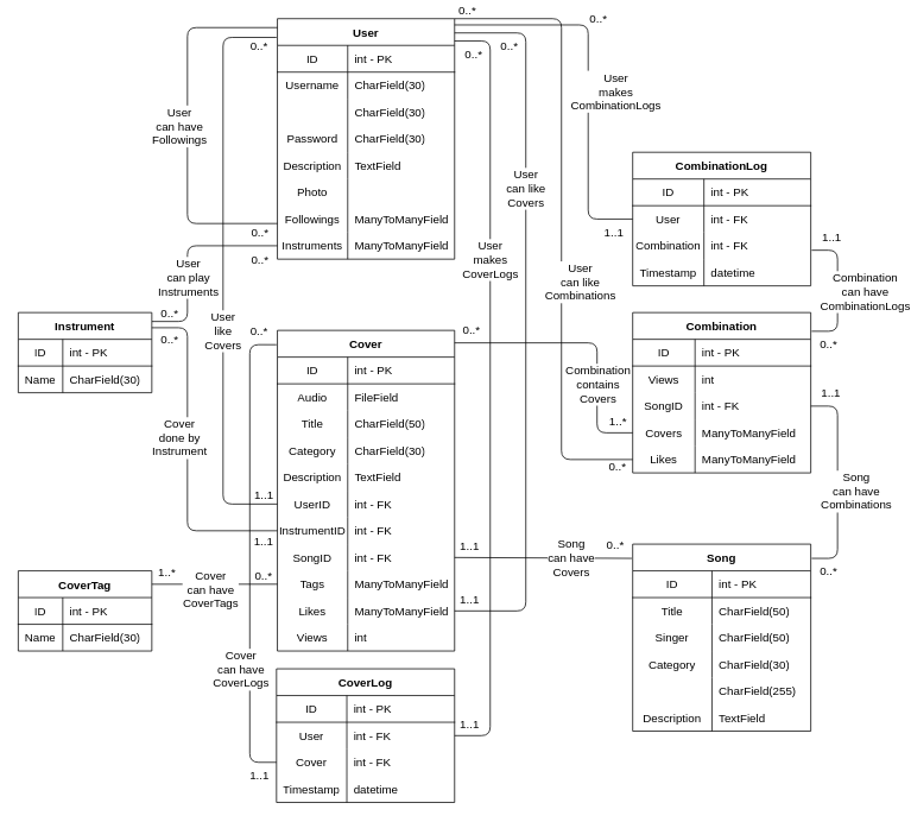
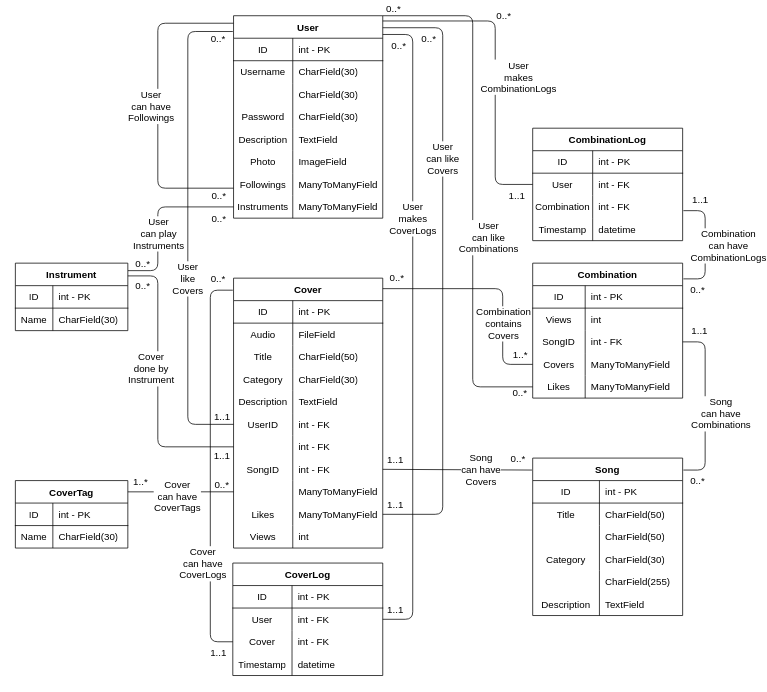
+ <mxCell id="19" value="ImageField" style="shape=partialRectangle;html=1;whiteSpace=wrap;connectable=0;fillColor=none;top=0;left=0;bottom=0;right=0;align=left;spacingLeft=6;overflow=hidden;fontFamily=Helvetica;labelBackgroundColor=none;labelBorderColor=none;fontSize=13;" parent="17" vertex="1"><mxGeometry x="79" width="120" height="30" as="geometry" /></mxCell>
- <mxCell id="57" value="InstrumentID" style="shape=partialRectangle;html=1;whiteSpace=wrap;connectable=0;fillColor=none;top=0;left=0;bottom=0;right=0;overflow=hidden;fontFamily=Helvetica;labelBackgroundColor=none;labelBorderColor=none;fontSize=13;" parent="56" vertex="1"><mxGeometry width="79" height="30" as="geometry" /></mxCell>
- <mxCell id="63" value="Tags" style="shape=partialRectangle;html=1;whiteSpace=wrap;connectable=0;fillColor=none;top=0;left=0;bottom=0;right=0;overflow=hidden;fontFamily=Helvetica;labelBackgroundColor=none;labelBorderColor=none;fontSize=13;" parent="62" vertex="1"><mxGeometry width="79" height="30" as="geometry" /></mxCell>
- <mxCell id="114" value="Singer" style="shape=partialRectangle;html=1;whiteSpace=wrap;connectable=0;fillColor=none;top=0;left=0;bottom=0;right=0;overflow=hidden;fontFamily=Helvetica;labelBackgroundColor=none;labelBorderColor=none;fontSize=13;" parent="113" vertex="1"><mxGeometry width="89" height="30" as="geometry" /></mxCell>
